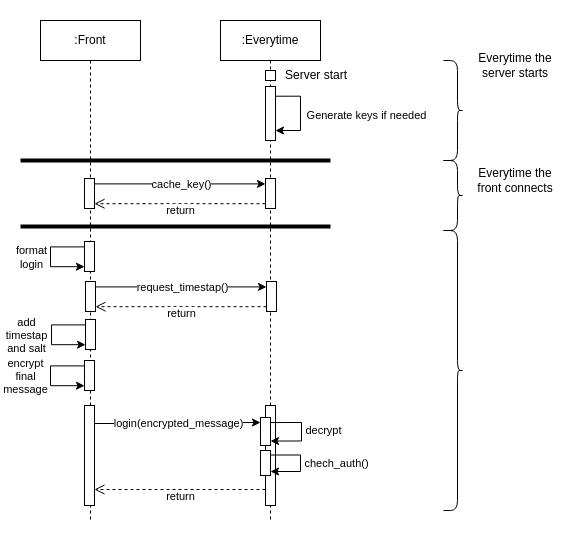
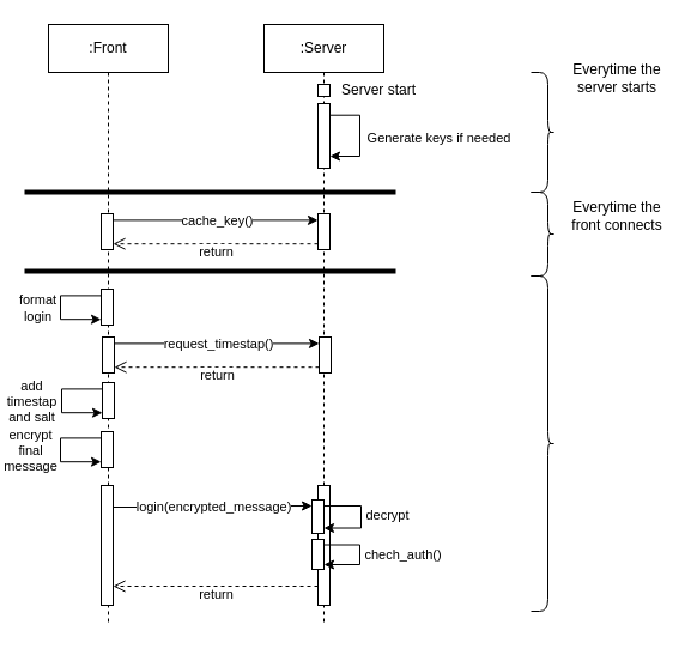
- <mxCell id="9" value=":Everytime" style="shape=umlLifeline;perimeter=lifelinePerimeter;whiteSpace=wrap;html=1;container=0;dropTarget=0;collapsible=0;recursiveResize=0;outlineConnect=0;portConstraint=eastwest;newEdgeStyle={&quot;edgeStyle&quot;:&quot;elbowEdgeStyle&quot;,&quot;elbow&quot;:&quot;vertical&quot;,&quot;curved&quot;:0,&quot;rounded&quot;:0};movable=1;resizable=1;rotatable=1;deletable=1;editable=1;locked=0;connectable=1;" parent="1" vertex="1"><mxGeometry x="220" y="20" width="100" height="500" as="geometry" /></mxCell>
+ <mxCell id="9" value=":Server" style="shape=umlLifeline;perimeter=lifelinePerimeter;whiteSpace=wrap;html=1;container=0;dropTarget=0;collapsible=0;recursiveResize=0;outlineConnect=0;portConstraint=eastwest;newEdgeStyle={&quot;edgeStyle&quot;:&quot;elbowEdgeStyle&quot;,&quot;elbow&quot;:&quot;vertical&quot;,&quot;curved&quot;:0,&quot;rounded&quot;:0};movable=1;resizable=1;rotatable=1;deletable=1;editable=1;locked=0;connectable=1;" parent="1" vertex="1"><mxGeometry x="220" y="20" width="100" height="500" as="geometry" /></mxCell>
